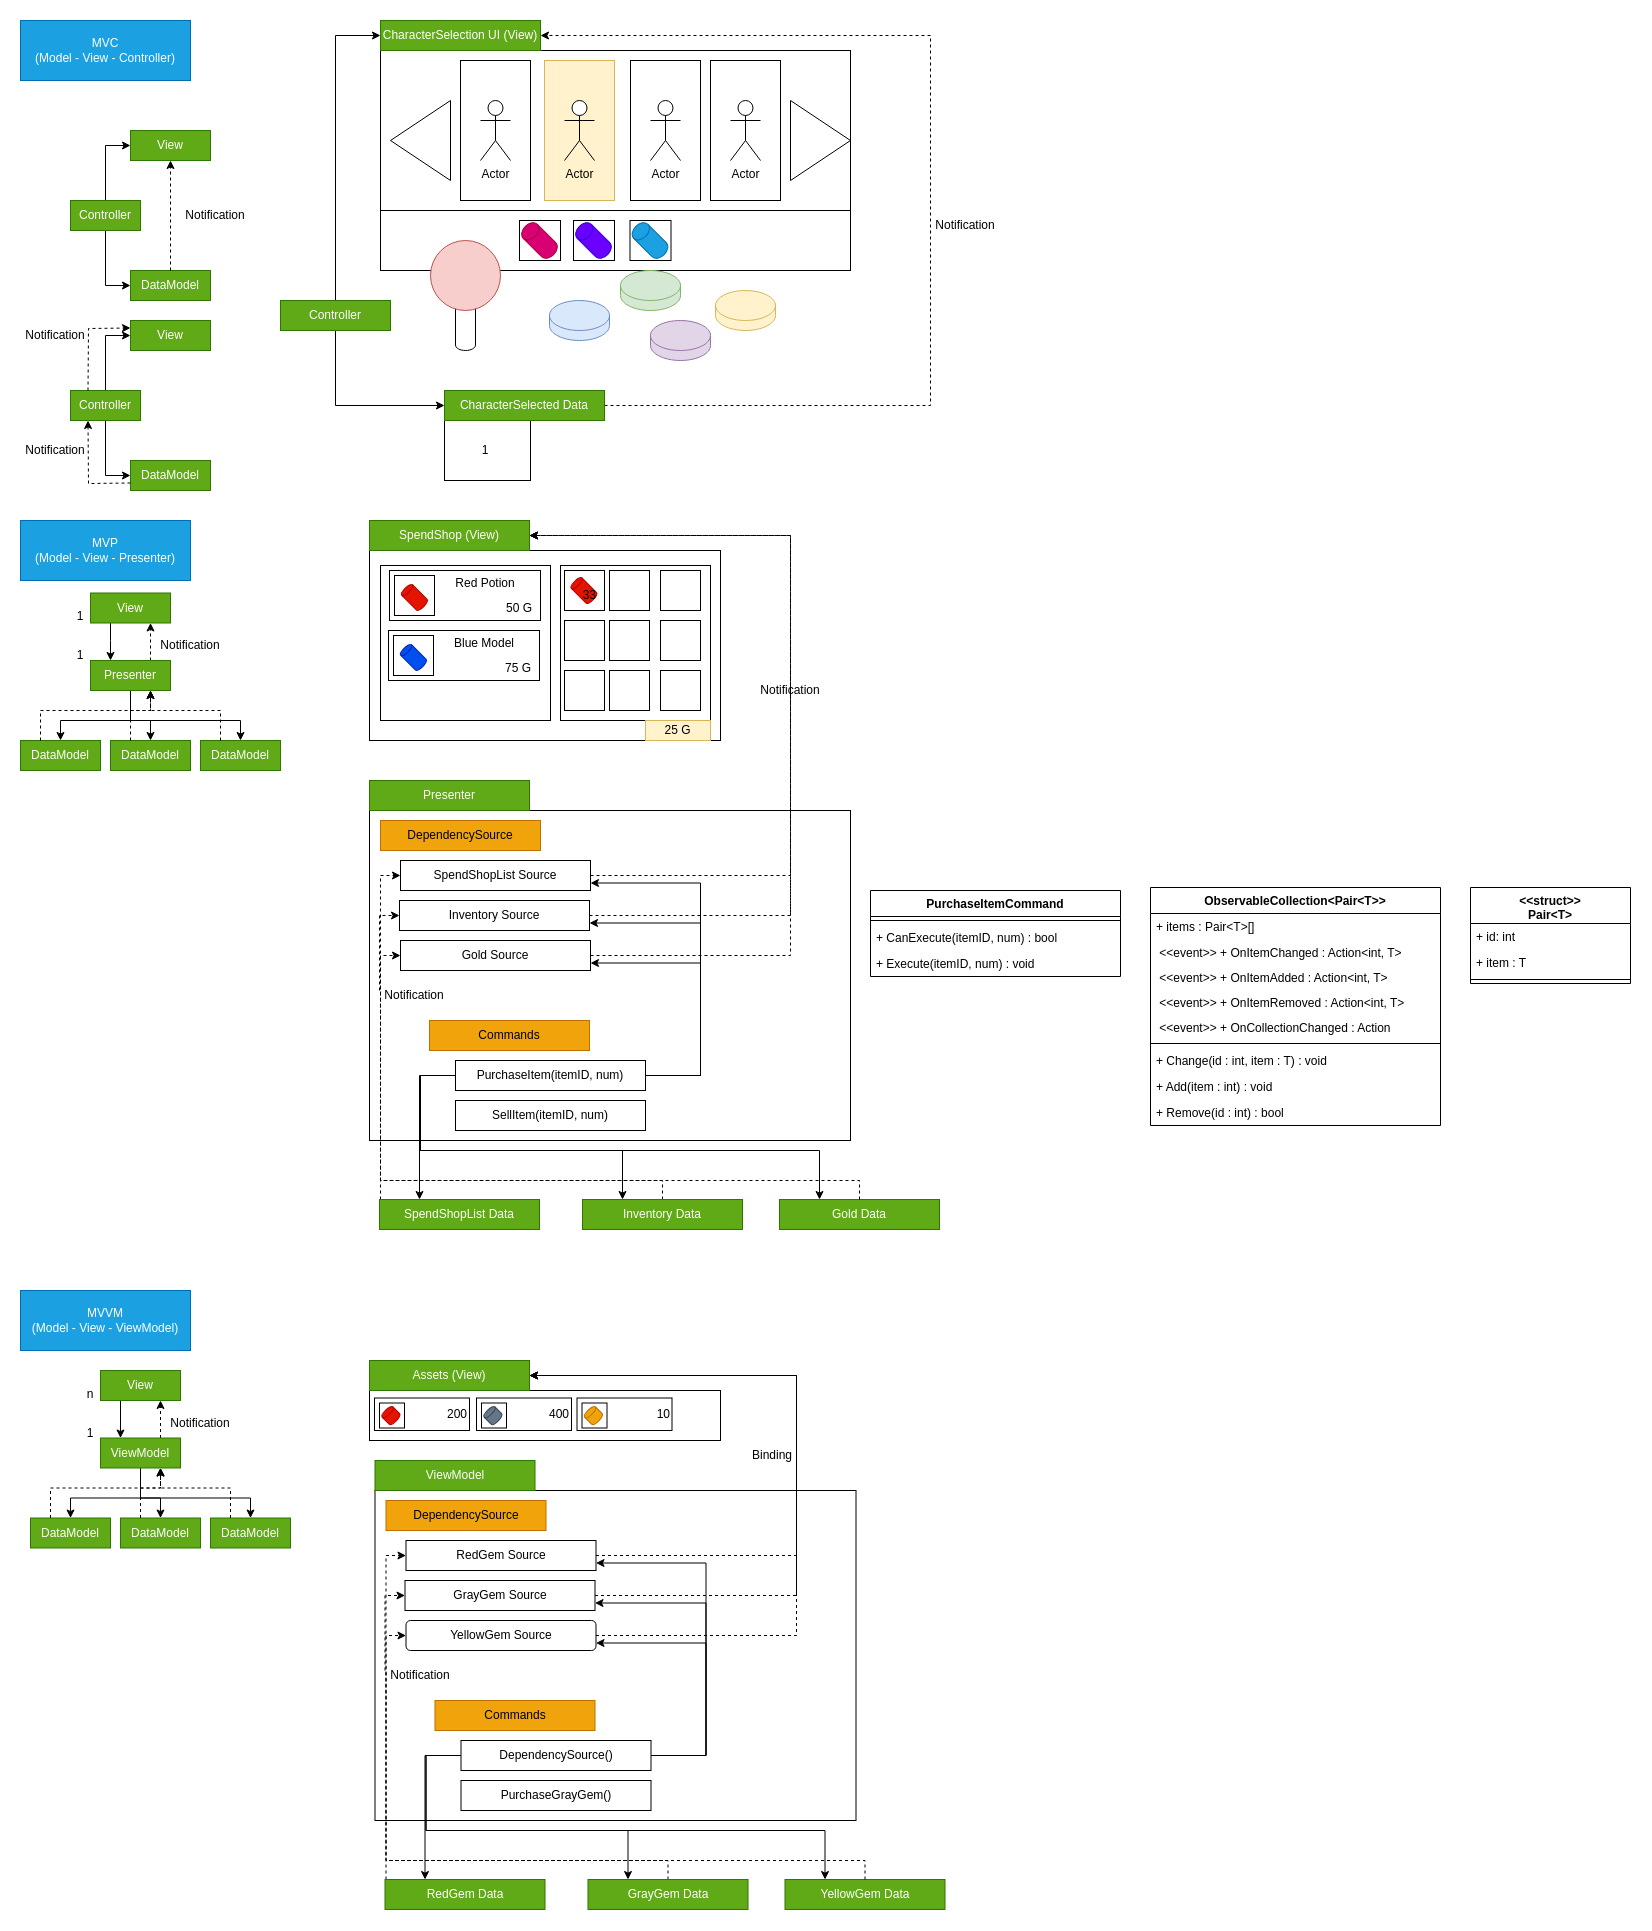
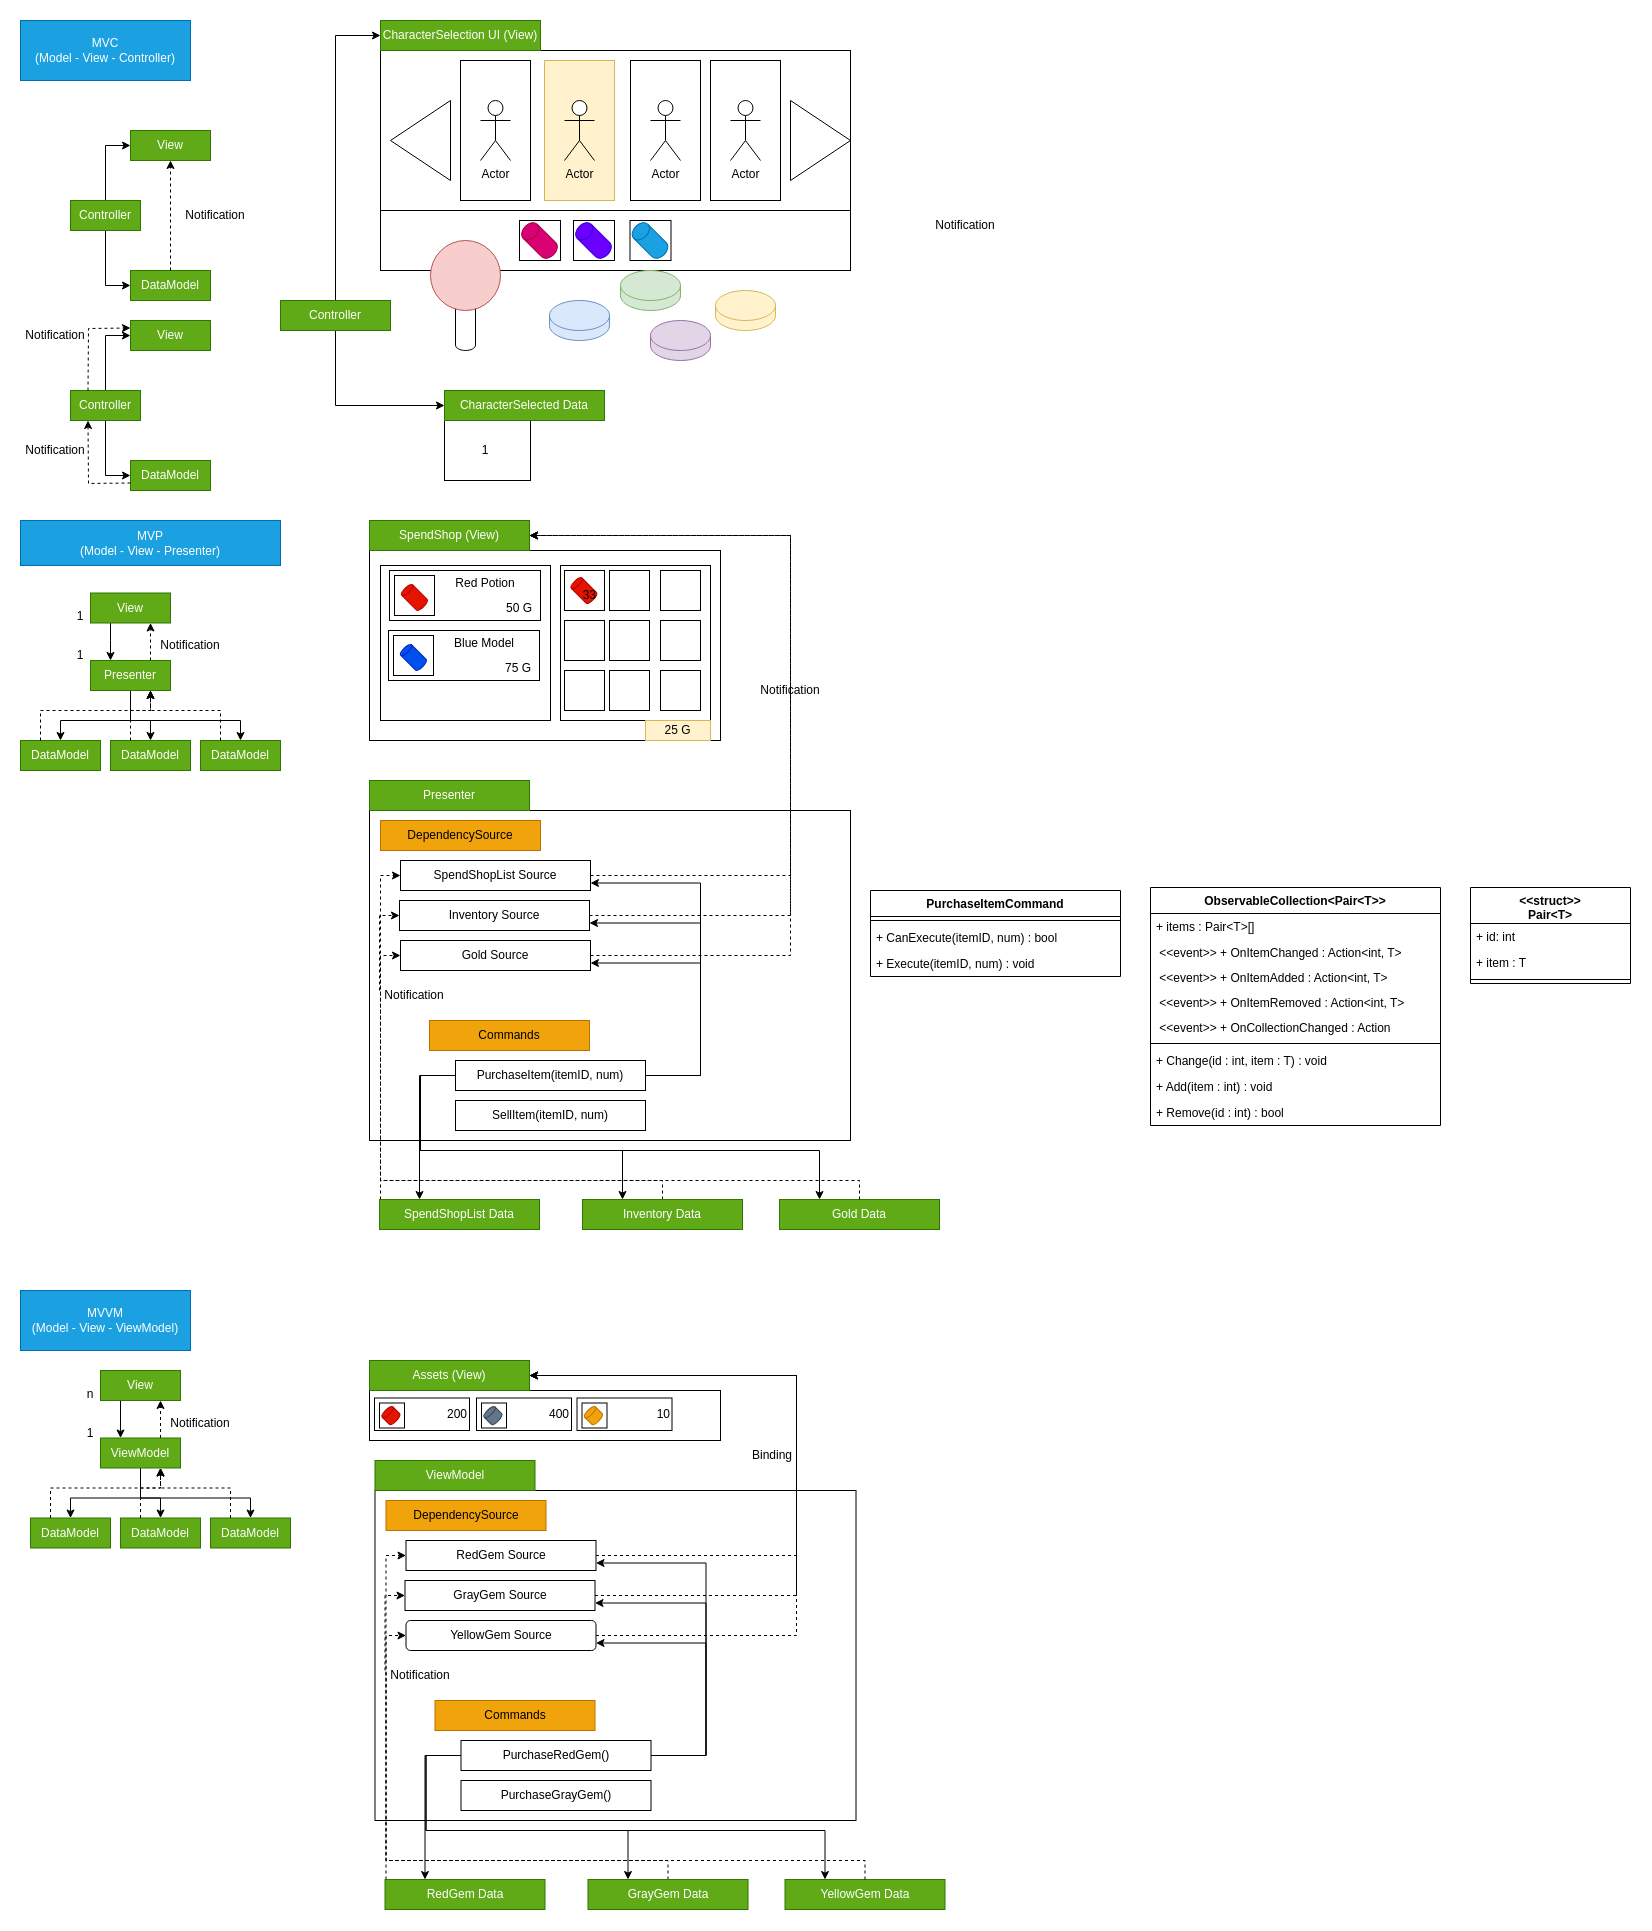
- <mxCell id="22" style="edgeStyle=orthogonalEdgeStyle;rounded=0;orthogonalLoop=1;jettySize=auto;html=1;entryX=1;entryY=0.5;entryDx=0;entryDy=0;dashed=1;" edge="1" parent="1" source="23" target="25"><mxGeometry relative="1" as="geometry"><Array as="points"><mxPoint x="930" y="405" /><mxPoint x="930" y="35" /></Array></mxGeometry></mxCell>
- <mxCell id="108" value="MVP&lt;br&gt;(Model - View - Presenter)" style="rounded=0;whiteSpace=wrap;html=1;fillColor=#1ba1e2;fontColor=#ffffff;strokeColor=#006EAF;" vertex="1" parent="1"><mxGeometry x="20" y="520" width="170" height="60" as="geometry" /></mxCell>
+ <mxCell id="108" value="MVP&lt;br&gt;(Model - View - Presenter)" style="rounded=0;whiteSpace=wrap;html=1;fillColor=#1ba1e2;fontColor=#ffffff;strokeColor=#006EAF;" vertex="1" parent="1"><mxGeometry x="20" y="520" width="260" height="45" as="geometry" /></mxCell>
- <mxCell id="151" value="DependencySource()" style="rounded=0;whiteSpace=wrap;html=1;" vertex="1" parent="1"><mxGeometry x="460.5" y="1740" width="190" height="30" as="geometry" /></mxCell>
+ <mxCell id="151" value="PurchaseRedGem()" style="rounded=0;whiteSpace=wrap;html=1;" vertex="1" parent="1"><mxGeometry x="460.5" y="1740" width="190" height="30" as="geometry" /></mxCell>
